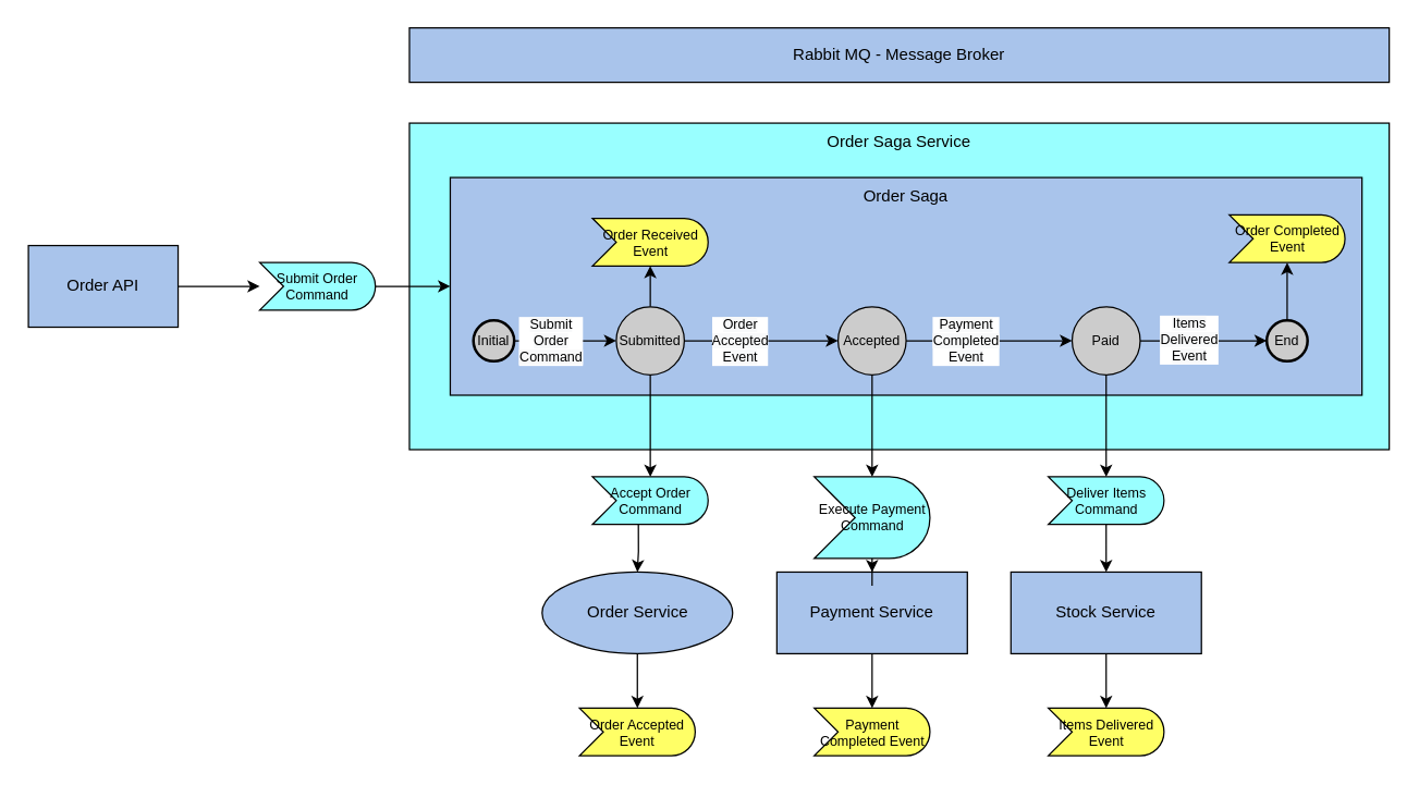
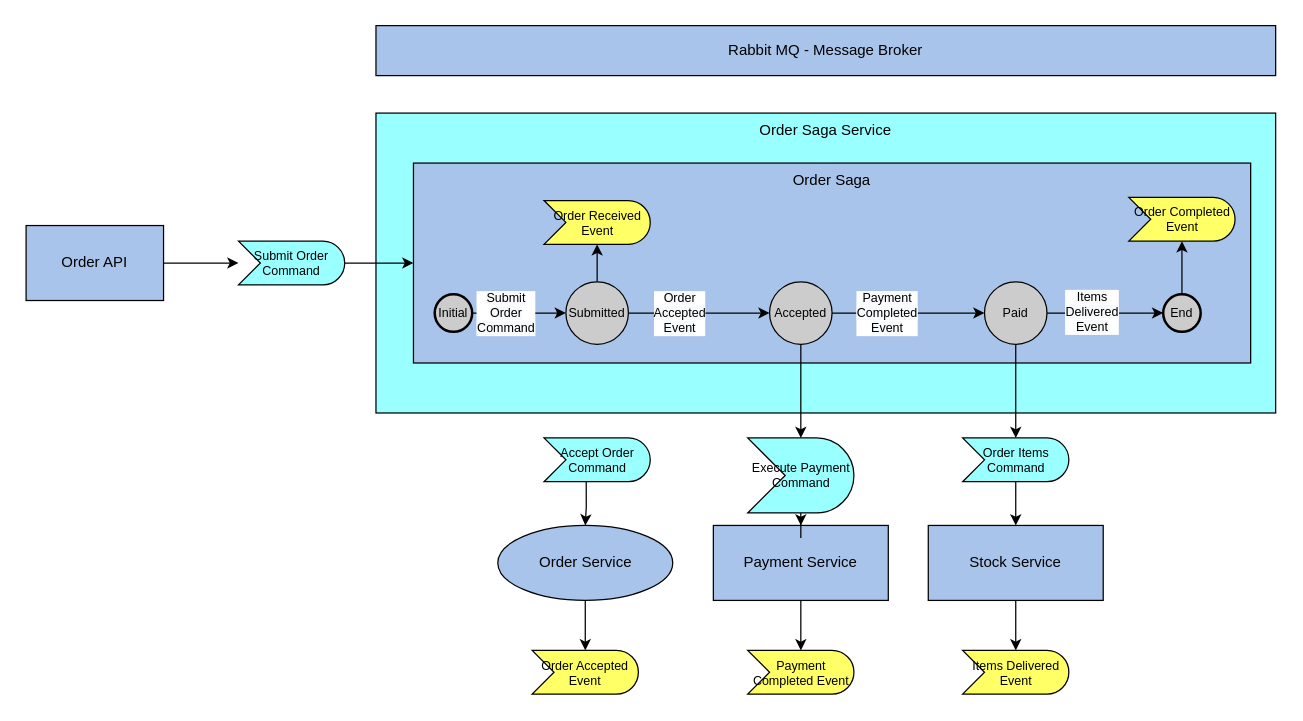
- <mxCell id="7" style="edgeStyle=orthogonalEdgeStyle;rounded=0;orthogonalLoop=1;jettySize=auto;html=1;exitX=0.5;exitY=1;exitDx=0;exitDy=0;fontSize=10;" edge="1" parent="1" source="9" target="18"><mxGeometry relative="1" as="geometry" /></mxCell>
- <mxCell id="31" value="Deliver Items Command" style="html=1;outlineConnect=0;whiteSpace=wrap;fillColor=#99ffff;shape=mxgraph.archimate3.event;fontSize=10;" vertex="1" parent="1"><mxGeometry x="769.5" y="350" width="85" height="35" as="geometry" /></mxCell>
+ <mxCell id="31" value="Order Items Command" style="html=1;outlineConnect=0;whiteSpace=wrap;fillColor=#99ffff;shape=mxgraph.archimate3.event;fontSize=10;" vertex="1" parent="1"><mxGeometry x="769.5" y="350" width="85" height="35" as="geometry" /></mxCell>
